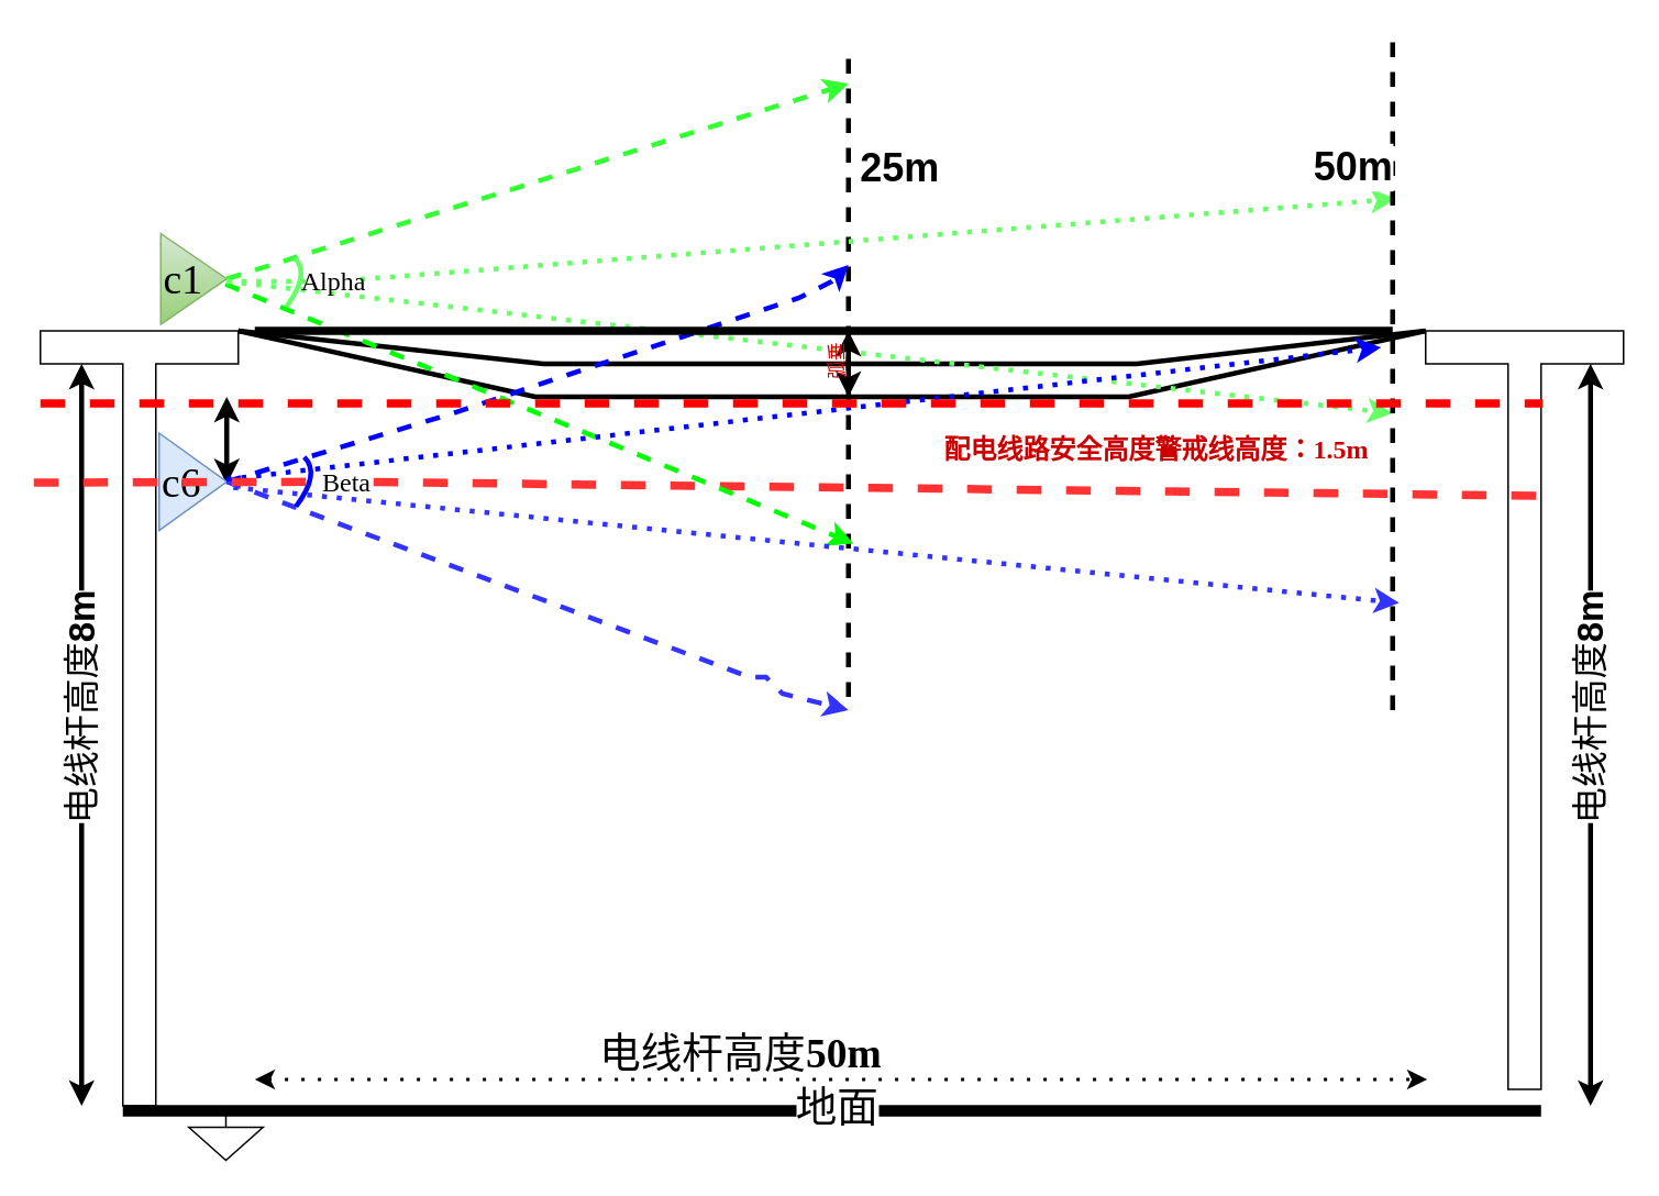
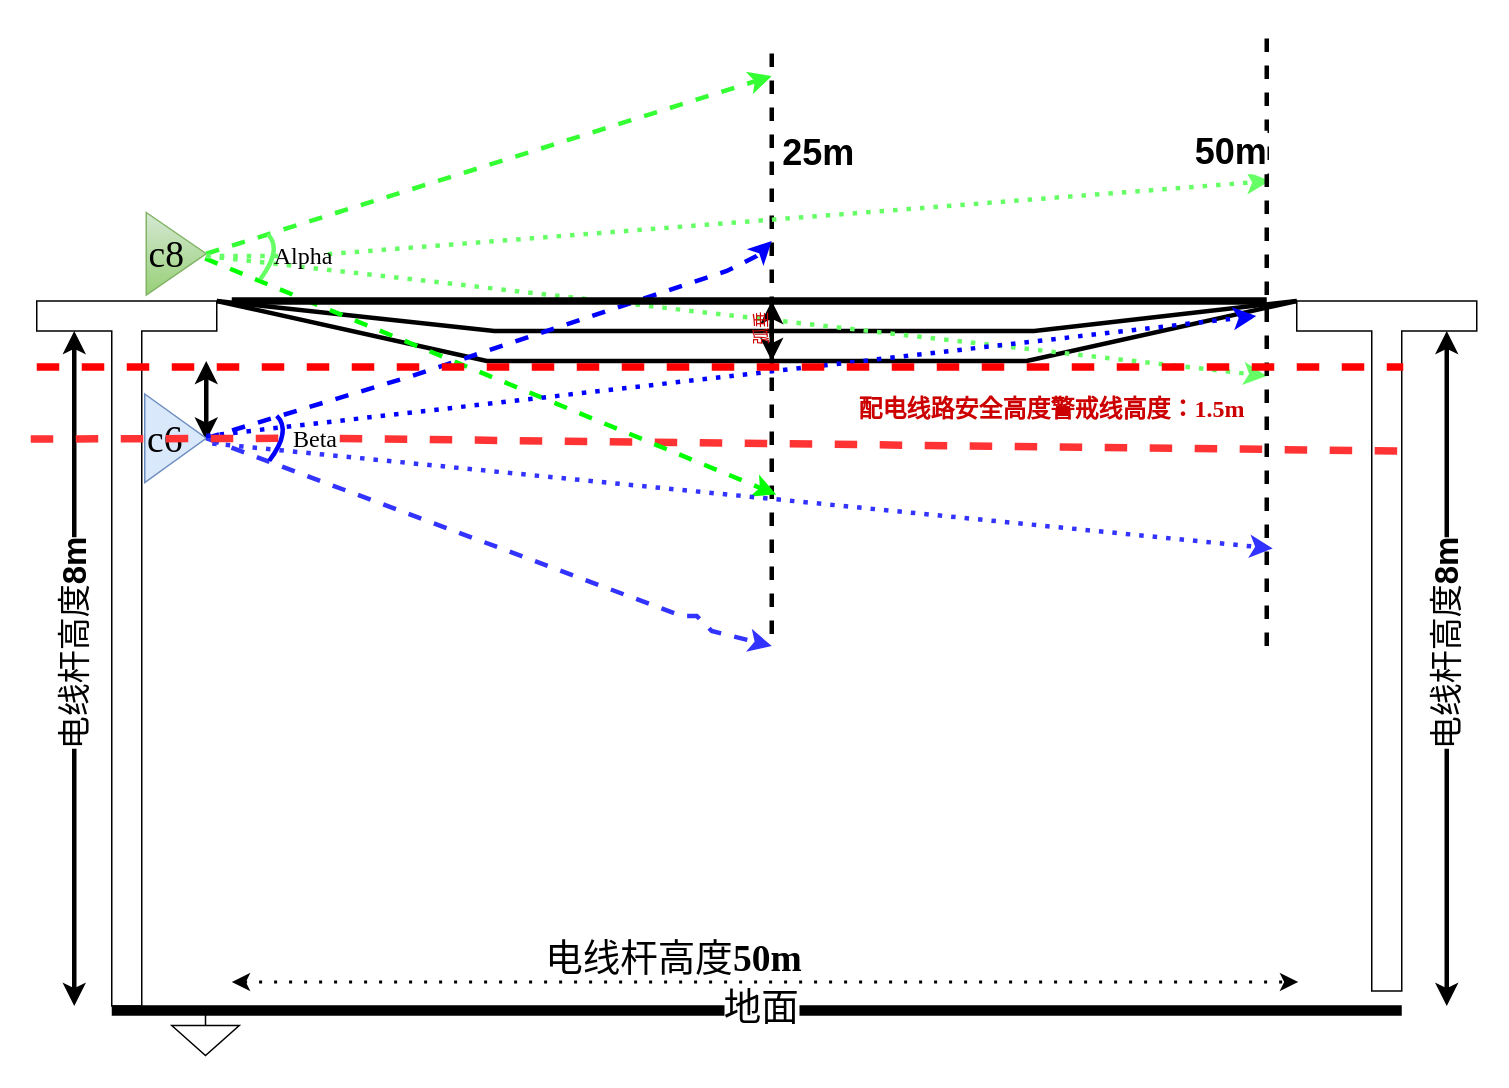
- <mxCell id="16" value="c1" style="triangle;whiteSpace=wrap;html=1;fontFamily=Times New Roman;fontSize=25;fillColor=#d5e8d4;strokeColor=#82b366;align=left;gradientColor=#97d077;" vertex="1" parent="1"><mxGeometry x="97" y="141" width="40" height="55" as="geometry" /></mxCell>
+ <mxCell id="16" value="c8" style="triangle;whiteSpace=wrap;html=1;fontFamily=Times New Roman;fontSize=25;fillColor=#d5e8d4;strokeColor=#82b366;align=left;gradientColor=#97d077;" vertex="1" parent="1"><mxGeometry x="97" y="141" width="40" height="55" as="geometry" /></mxCell>
